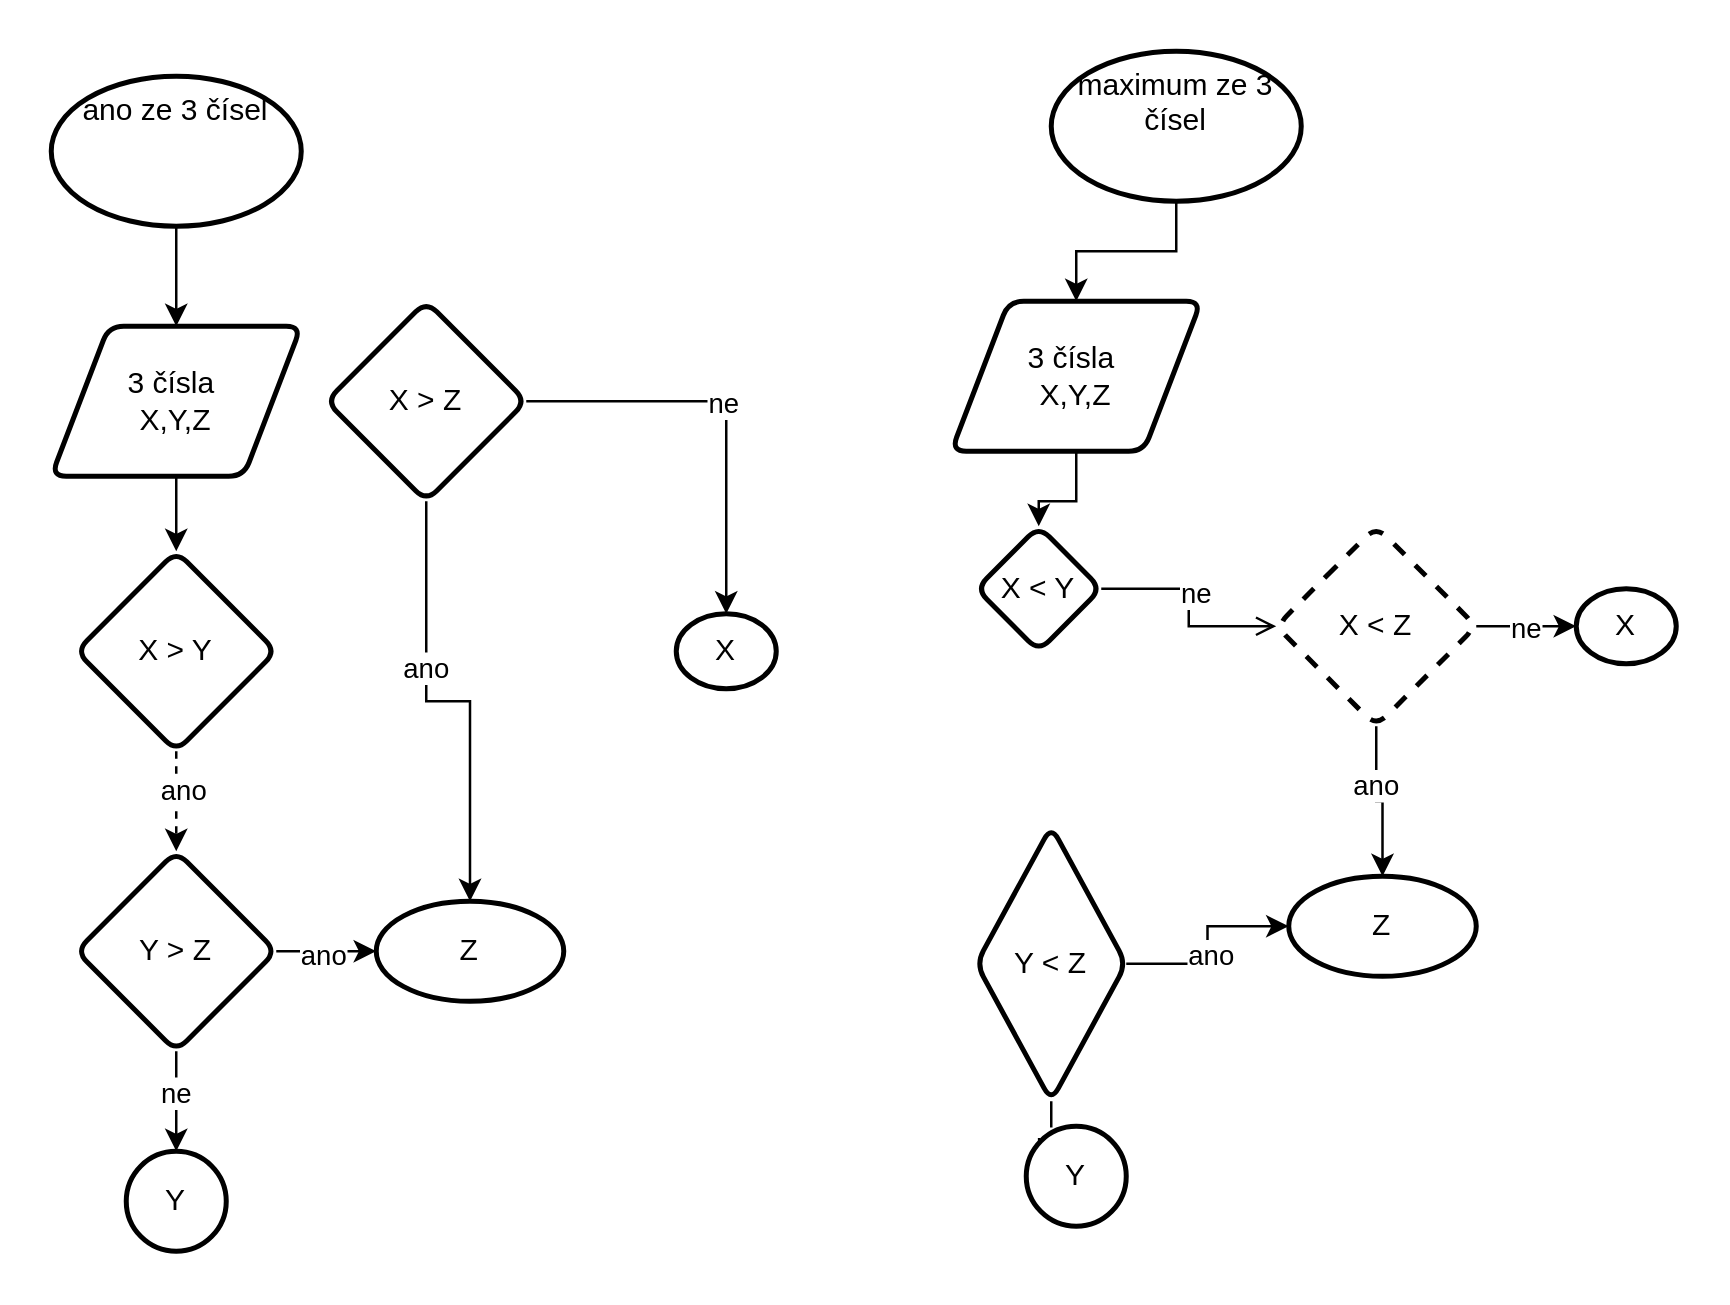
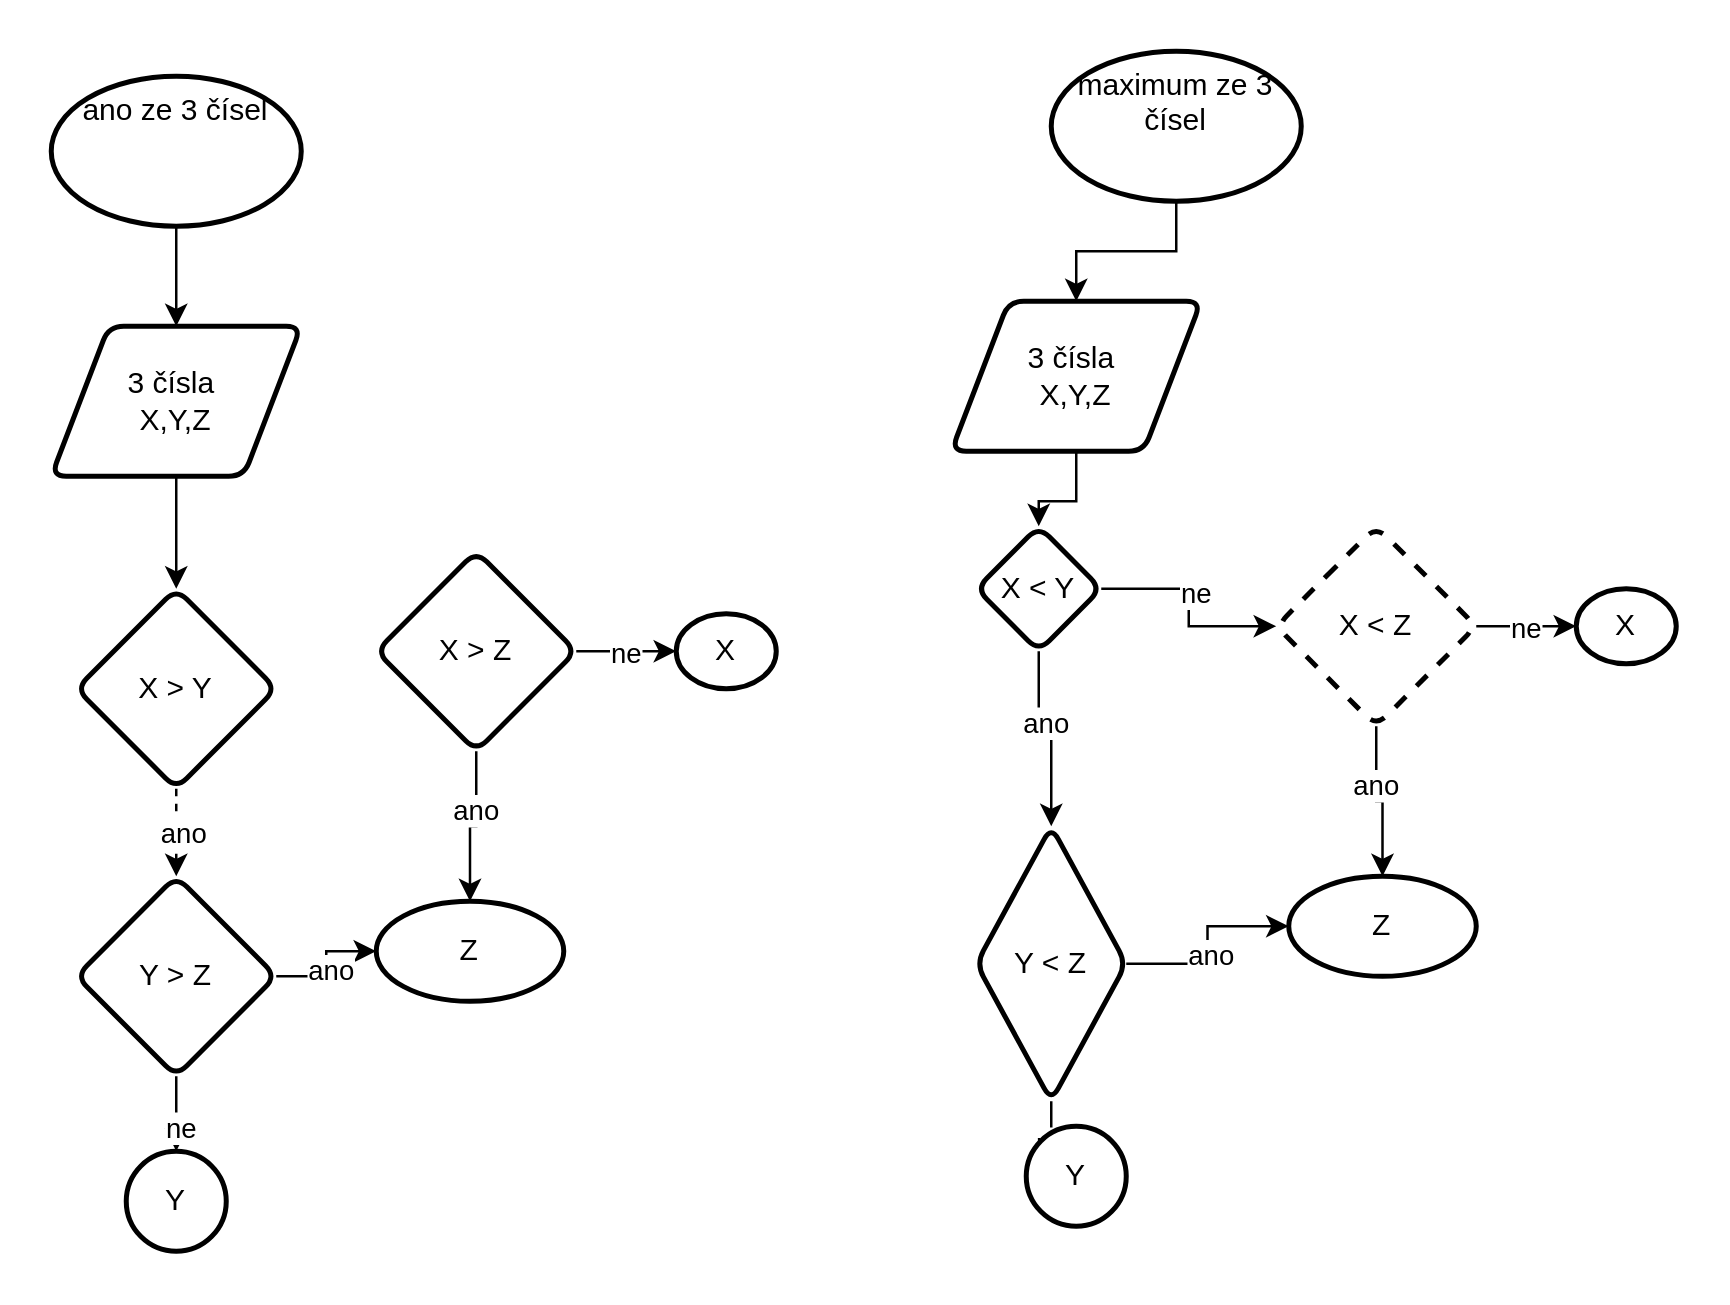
- <mxCell id="19" value="X &amp;gt; Z" style="rhombus;whiteSpace=wrap;html=1;strokeWidth=2;rounded=1;arcSize=12;" vertex="1" parent="1"><mxGeometry x="130" y="120" width="80" height="80" as="geometry" /></mxCell>
+ <mxCell id="19" value="X &amp;gt; Z" style="rhombus;whiteSpace=wrap;html=1;strokeWidth=2;rounded=1;arcSize=12;" vertex="1" parent="1"><mxGeometry x="150" y="220" width="80" height="80" as="geometry" /></mxCell>
- <mxCell id="28" value="" style="edgeStyle=orthogonalEdgeStyle;rounded=0;orthogonalLoop=1;jettySize=auto;html=1;endArrow=open;" edge="1" parent="1" source="30" target="41"><mxGeometry relative="1" as="geometry" /></mxCell>
+ <mxCell id="28" value="" style="edgeStyle=orthogonalEdgeStyle;rounded=0;orthogonalLoop=1;jettySize=auto;html=1;" edge="1" parent="1" source="30" target="41"><mxGeometry relative="1" as="geometry" /></mxCell>
- <mxCell id="8" value="X &amp;gt; Y" style="rhombus;whiteSpace=wrap;html=1;strokeWidth=2;rounded=1;arcSize=12;" vertex="1" parent="1"><mxGeometry x="30" y="220" width="80" height="80" as="geometry" /></mxCell>
+ <mxCell id="8" value="X &amp;gt; Y" style="rhombus;whiteSpace=wrap;html=1;strokeWidth=2;rounded=1;arcSize=12;" vertex="1" parent="1"><mxGeometry x="30" y="235" width="80" height="80" as="geometry" /></mxCell>
+ <mxCell id="26" value="" style="edgeStyle=orthogonalEdgeStyle;rounded=0;orthogonalLoop=1;jettySize=auto;html=1;" edge="1" parent="1" source="30" target="35"><mxGeometry relative="1" as="geometry" /></mxCell>
+ <mxCell id="27" value="ano" style="edgeLabel;html=1;align=center;verticalAlign=middle;resizable=0;points=[];" vertex="1" connectable="0" parent="26"><mxGeometry x="-0.25" y="2" relative="1" as="geometry"><mxPoint as="offset" /></mxGeometry></mxCell>
- <mxCell id="13" value="Y &amp;gt; Z" style="rhombus;whiteSpace=wrap;html=1;strokeWidth=2;rounded=1;arcSize=12;" vertex="1" parent="1"><mxGeometry x="30" y="340" width="80" height="80" as="geometry" /></mxCell>
+ <mxCell id="13" value="Y &amp;gt; Z" style="rhombus;whiteSpace=wrap;html=1;strokeWidth=2;rounded=1;arcSize=12;" vertex="1" parent="1"><mxGeometry x="30" y="350" width="80" height="80" as="geometry" /></mxCell>
